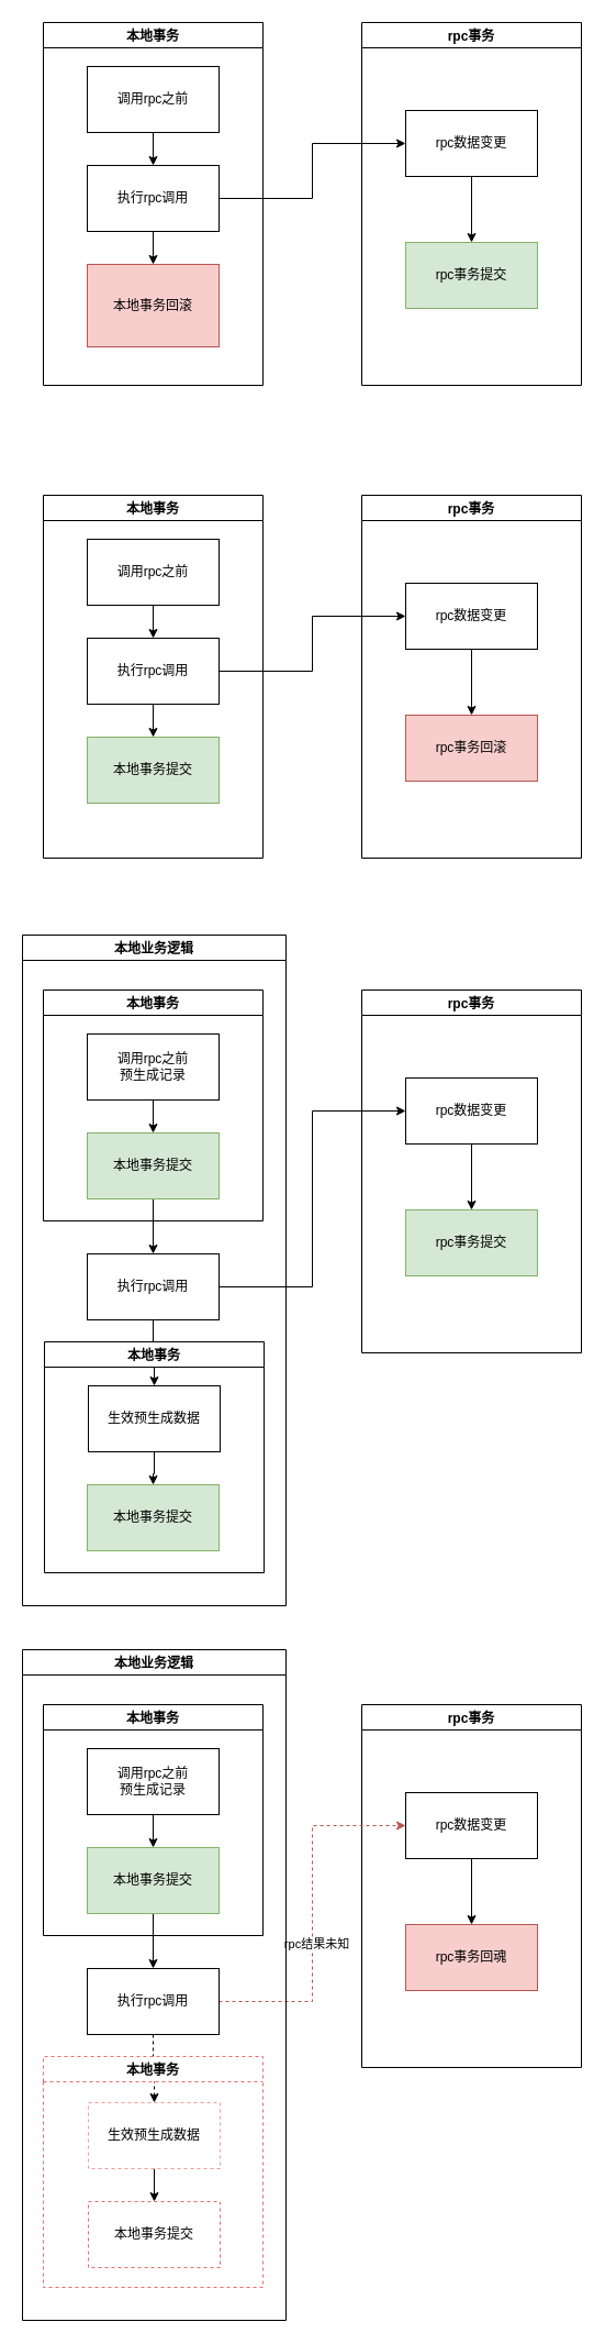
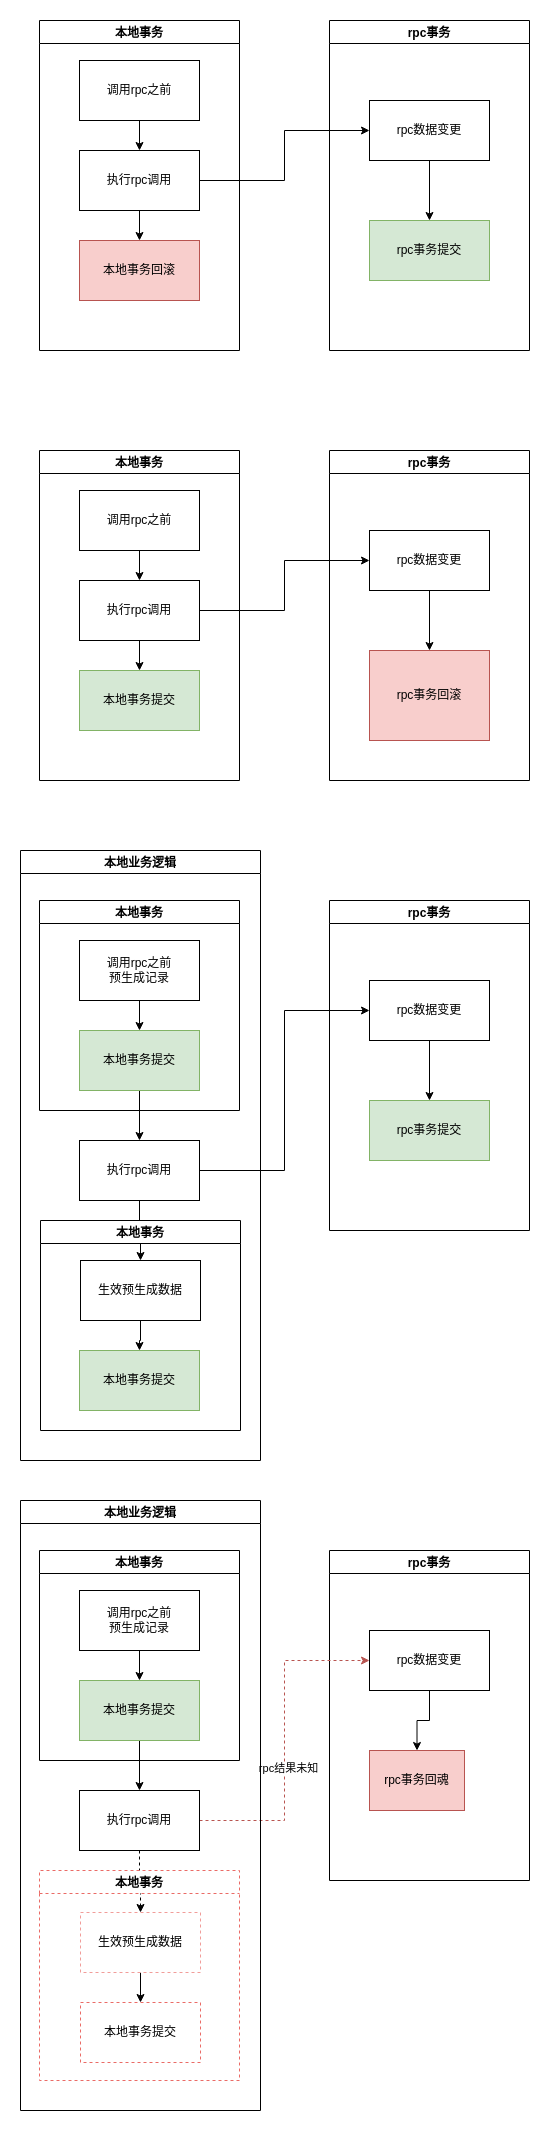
- <mxCell id="7" value="本地事务回滚" style="rounded=0;whiteSpace=wrap;html=1;fillColor=#f8cecc;strokeColor=#b85450;" vertex="1" parent="2"><mxGeometry x="40" y="220" width="120" height="75" as="geometry" /></mxCell>
+ <mxCell id="7" value="本地事务回滚" style="rounded=0;whiteSpace=wrap;html=1;fillColor=#f8cecc;strokeColor=#b85450;" vertex="1" parent="2"><mxGeometry x="40" y="220" width="120" height="60" as="geometry" /></mxCell>
- <mxCell id="22" value="rpc事务回滚" style="rounded=0;whiteSpace=wrap;html=1;fillColor=#f8cecc;strokeColor=#b85450;" vertex="1" parent="19"><mxGeometry x="40" y="200" width="120" height="60" as="geometry" /></mxCell>
+ <mxCell id="22" value="rpc事务回滚" style="rounded=0;whiteSpace=wrap;html=1;fillColor=#f8cecc;strokeColor=#b85450;" vertex="1" parent="19"><mxGeometry x="40" y="200" width="120" height="90" as="geometry" /></mxCell>
- <mxCell id="46" value="rpc事务回魂" style="rounded=0;whiteSpace=wrap;html=1;fillColor=#f8cecc;strokeColor=#b85450;" vertex="1" parent="43"><mxGeometry x="40" y="200" width="120" height="60" as="geometry" /></mxCell>
+ <mxCell id="46" value="rpc事务回魂" style="rounded=0;whiteSpace=wrap;html=1;fillColor=#f8cecc;strokeColor=#b85450;" vertex="1" parent="43"><mxGeometry x="40" y="200" width="95" height="60" as="geometry" /></mxCell>
